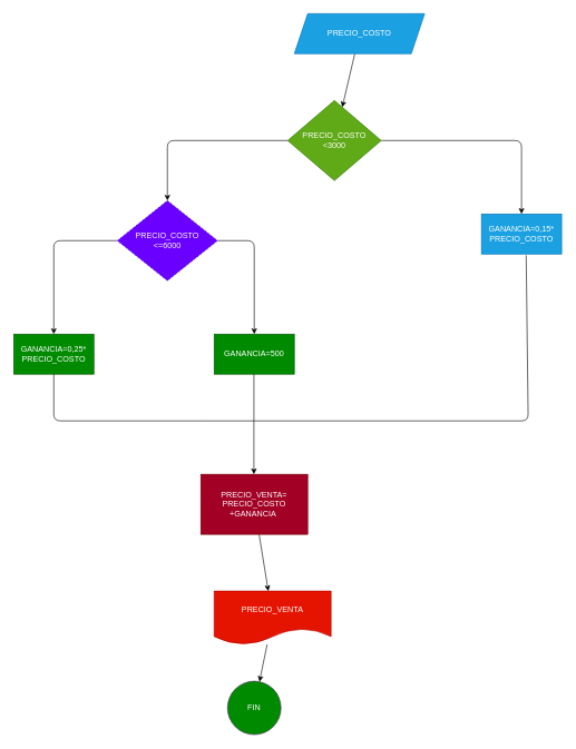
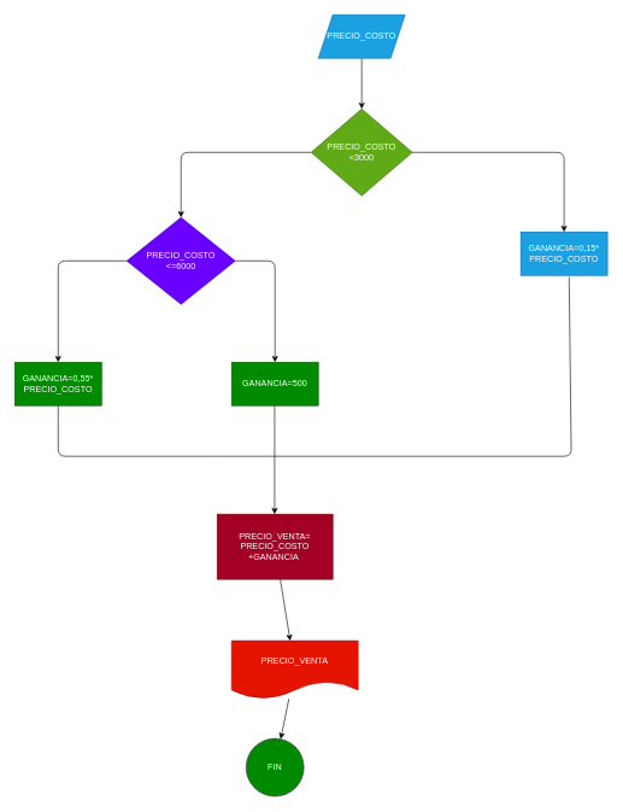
- <mxCell id="3" value="PRECIO_COSTO" style="shape=parallelogram;perimeter=parallelogramPerimeter;whiteSpace=wrap;html=1;fixedSize=1;fillColor=#1ba1e2;strokeColor=#006EAF;fontColor=#ffffff;" vertex="1" parent="1"><mxGeometry x="440" y="20" width="195" height="60" as="geometry" /></mxCell>
+ <mxCell id="3" value="PRECIO_COSTO" style="shape=parallelogram;perimeter=parallelogramPerimeter;whiteSpace=wrap;html=1;fixedSize=1;fillColor=#1ba1e2;strokeColor=#006EAF;fontColor=#ffffff;" vertex="1" parent="1"><mxGeometry x="440" y="20" width="120" height="60" as="geometry" /></mxCell>
- <mxCell id="9" value="PRECIO_COSTO&lt;br&gt;&amp;lt;=6000" style="rhombus;whiteSpace=wrap;html=1;fillColor=#6a00ff;strokeColor=#3700CC;fontColor=#ffffff;dashed=1;" vertex="1" parent="1"><mxGeometry x="175" y="300" width="150" height="120" as="geometry" /></mxCell>
+ <mxCell id="9" value="PRECIO_COSTO&lt;br&gt;&amp;lt;=6000" style="rhombus;whiteSpace=wrap;html=1;fillColor=#6a00ff;strokeColor=#3700CC;fontColor=#ffffff;" vertex="1" parent="1"><mxGeometry x="175" y="300" width="150" height="120" as="geometry" /></mxCell>
- <mxCell id="12" value="GANANCIA=0,25*&lt;br&gt;PRECIO_COSTO" style="whiteSpace=wrap;html=1;fillColor=#008a00;strokeColor=#005700;fontColor=#ffffff;" vertex="1" parent="1"><mxGeometry x="20" y="500" width="120" height="60" as="geometry" /></mxCell>
+ <mxCell id="12" value="GANANCIA=0,55*&lt;br&gt;PRECIO_COSTO" style="whiteSpace=wrap;html=1;fillColor=#008a00;strokeColor=#005700;fontColor=#ffffff;" vertex="1" parent="1"><mxGeometry x="20" y="500" width="120" height="60" as="geometry" /></mxCell>
